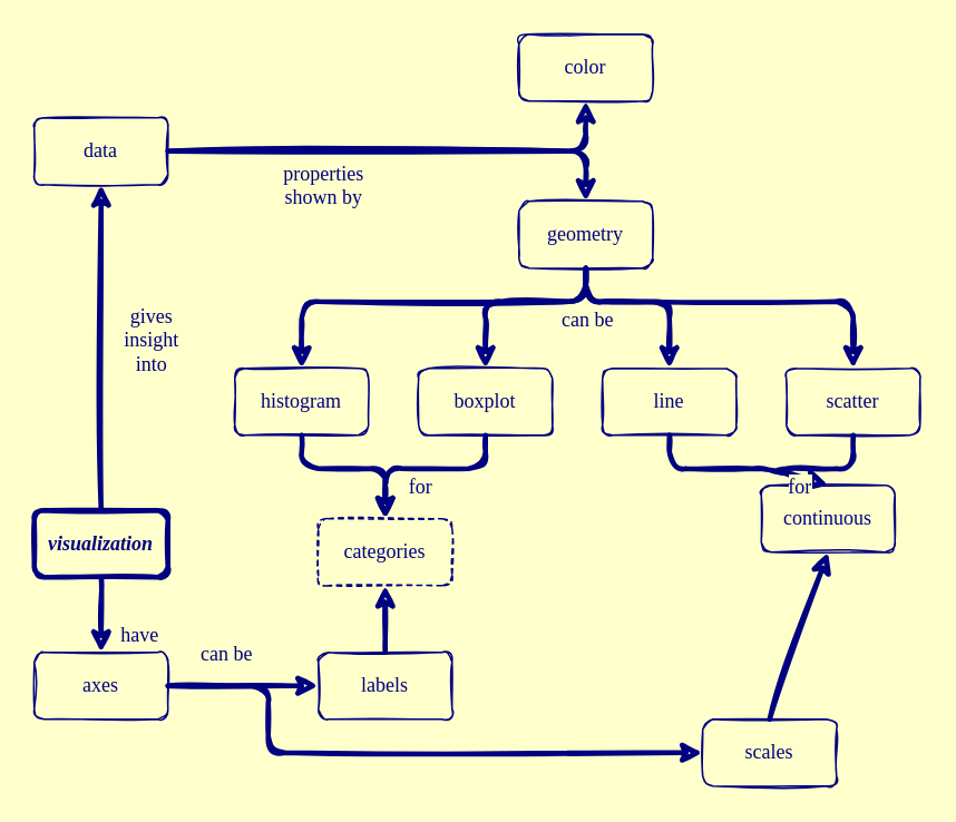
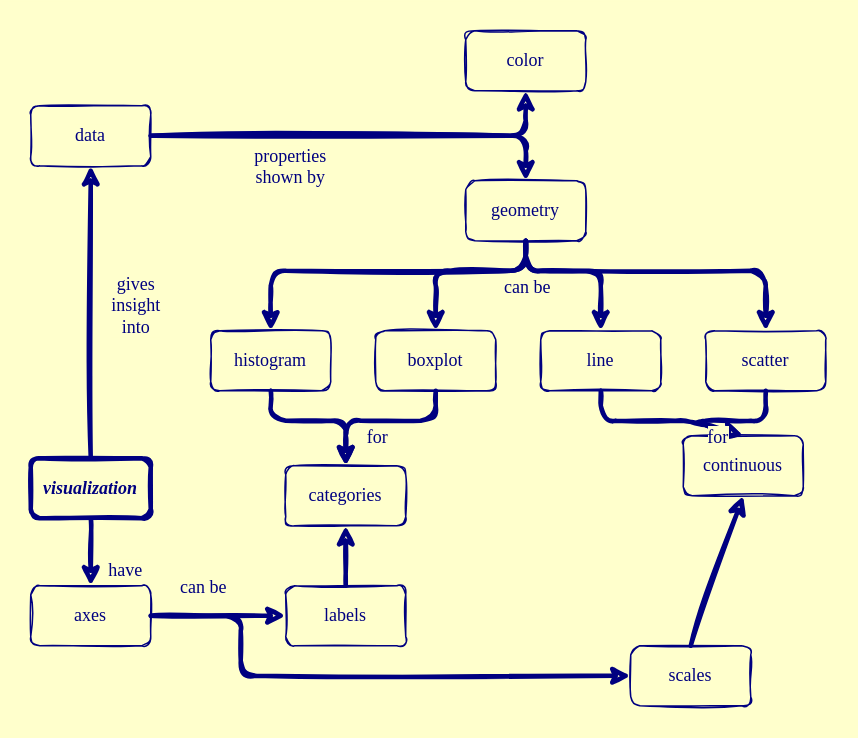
- <mxCell id="9" value="categories" style="rounded=1;whiteSpace=wrap;html=1;fontSize=12;fontFamily=Comic Sans MS;fillColor=none;labelBackgroundColor=#FFFFCC;fontColor=#000080;strokeColor=#000080;sketch=1;dashed=1;" vertex="1" parent="1"><mxGeometry x="190" y="310" width="80" height="40" as="geometry" /></mxCell>
+ <mxCell id="9" value="categories" style="rounded=1;whiteSpace=wrap;html=1;fontSize=12;fontFamily=Comic Sans MS;fillColor=none;labelBackgroundColor=#FFFFCC;fontColor=#000080;strokeColor=#000080;sketch=1;" vertex="1" parent="1"><mxGeometry x="190" y="310" width="80" height="40" as="geometry" /></mxCell>
